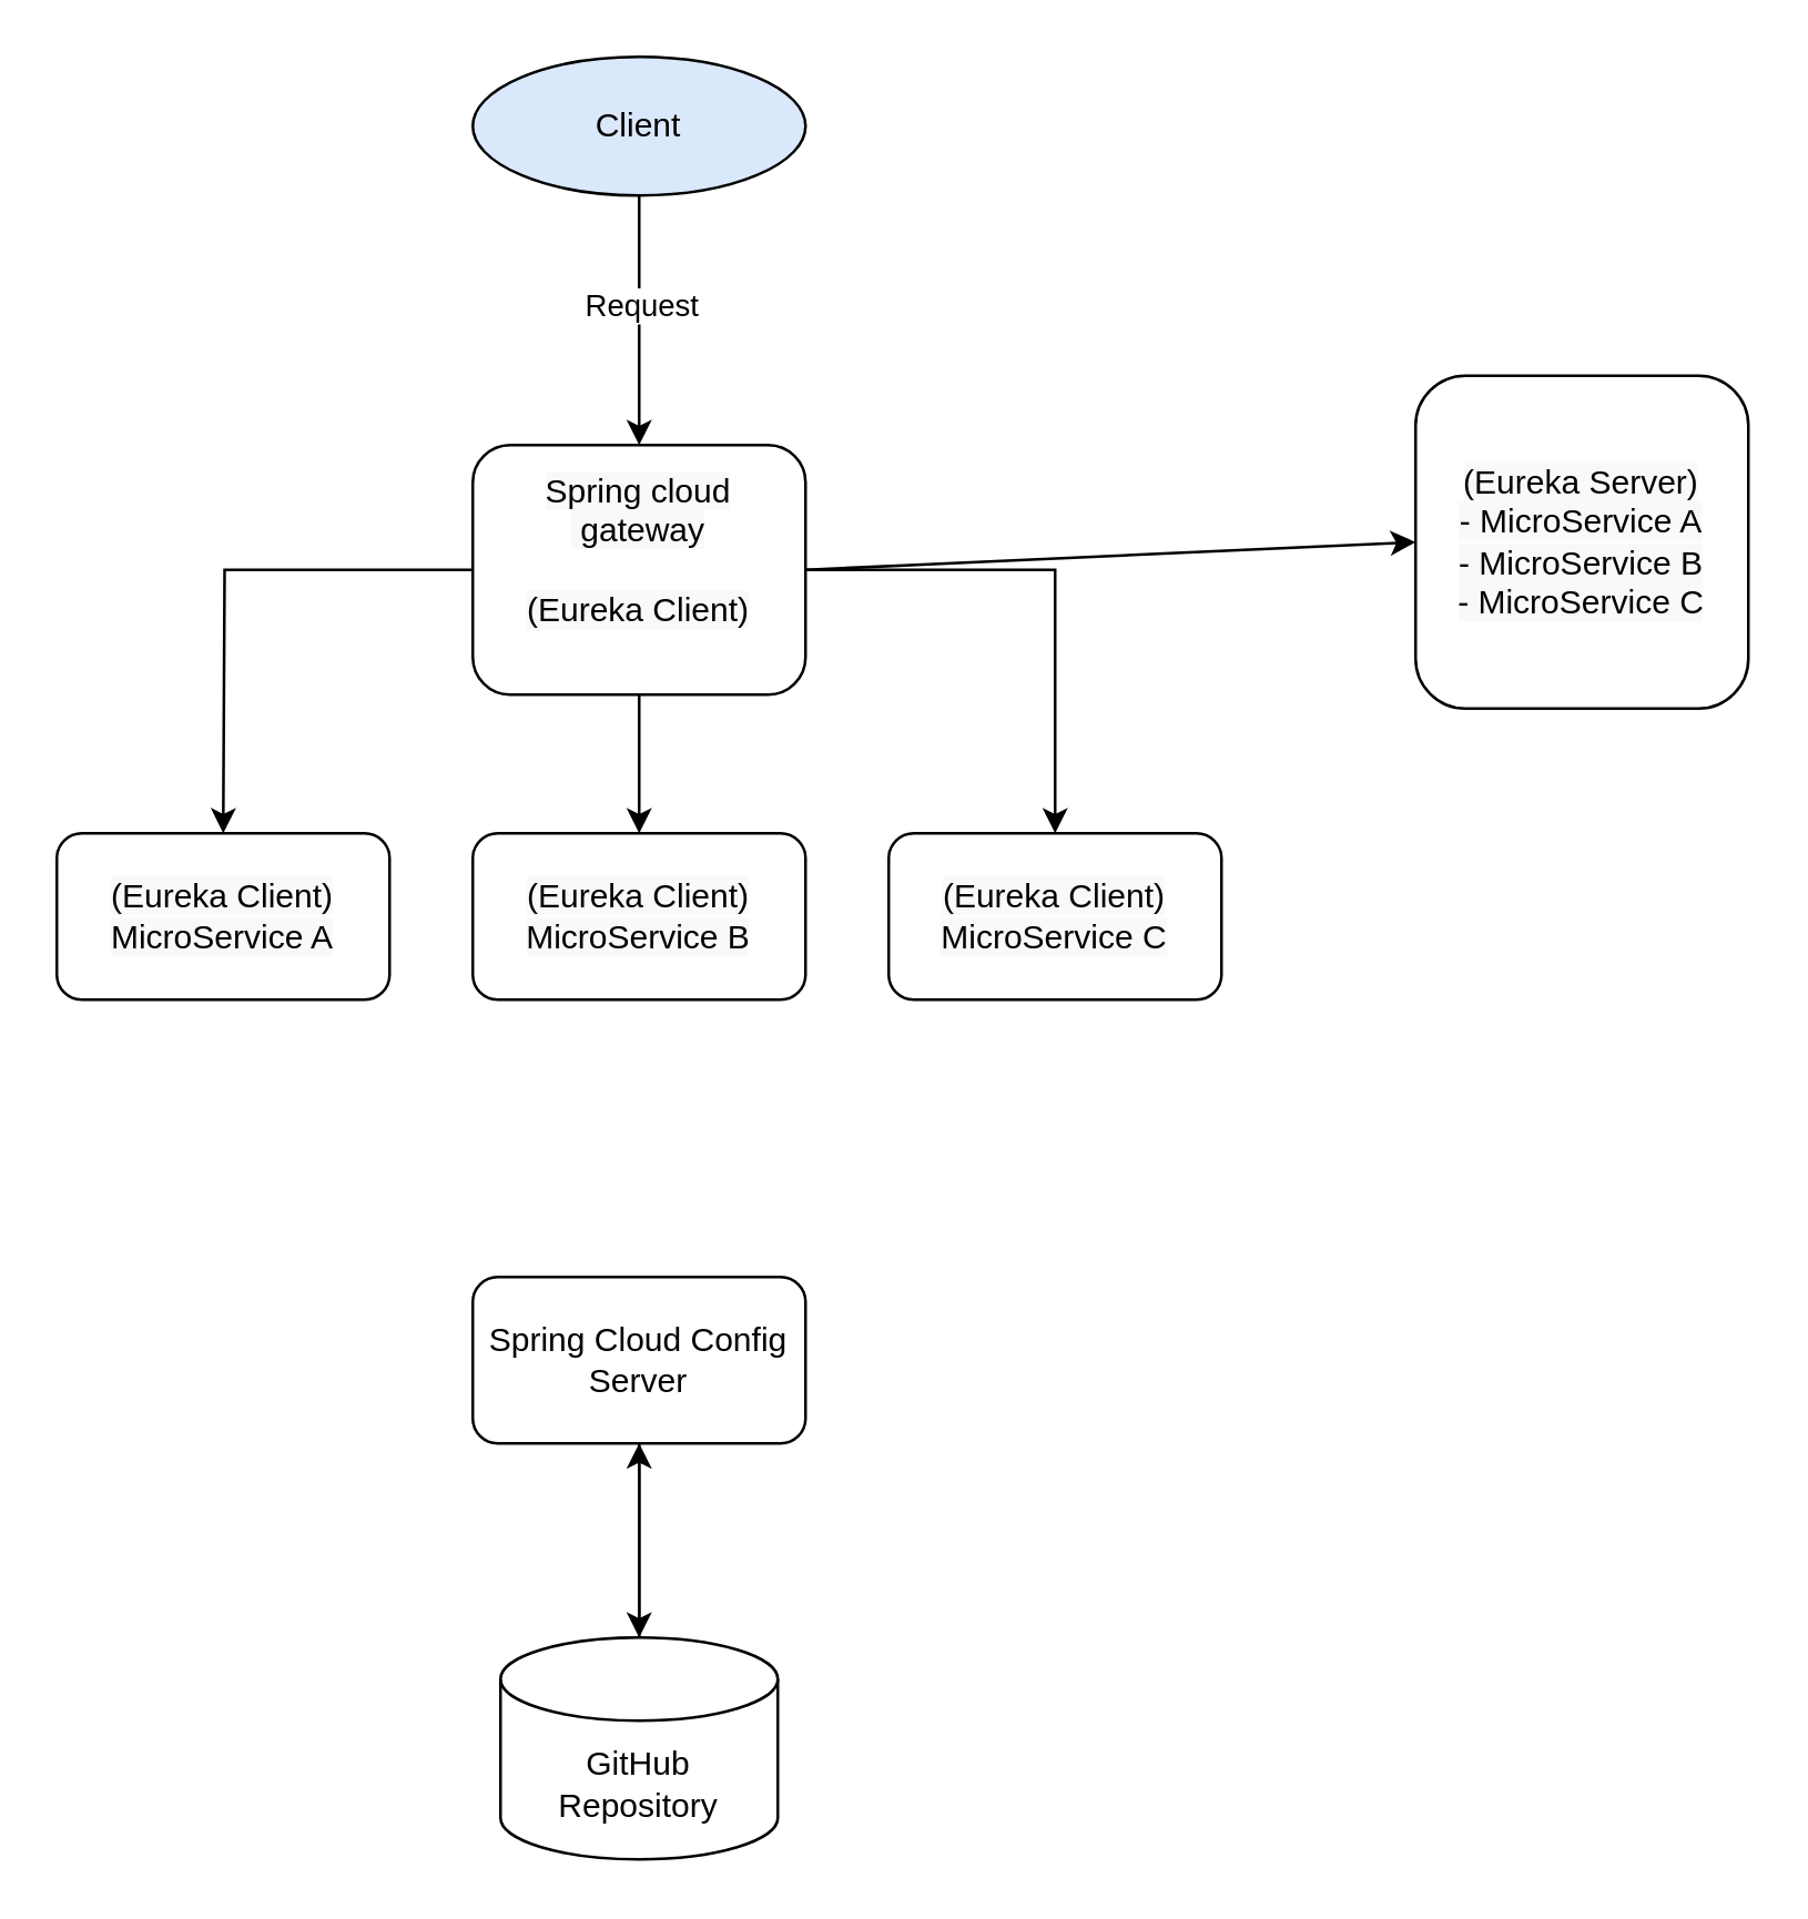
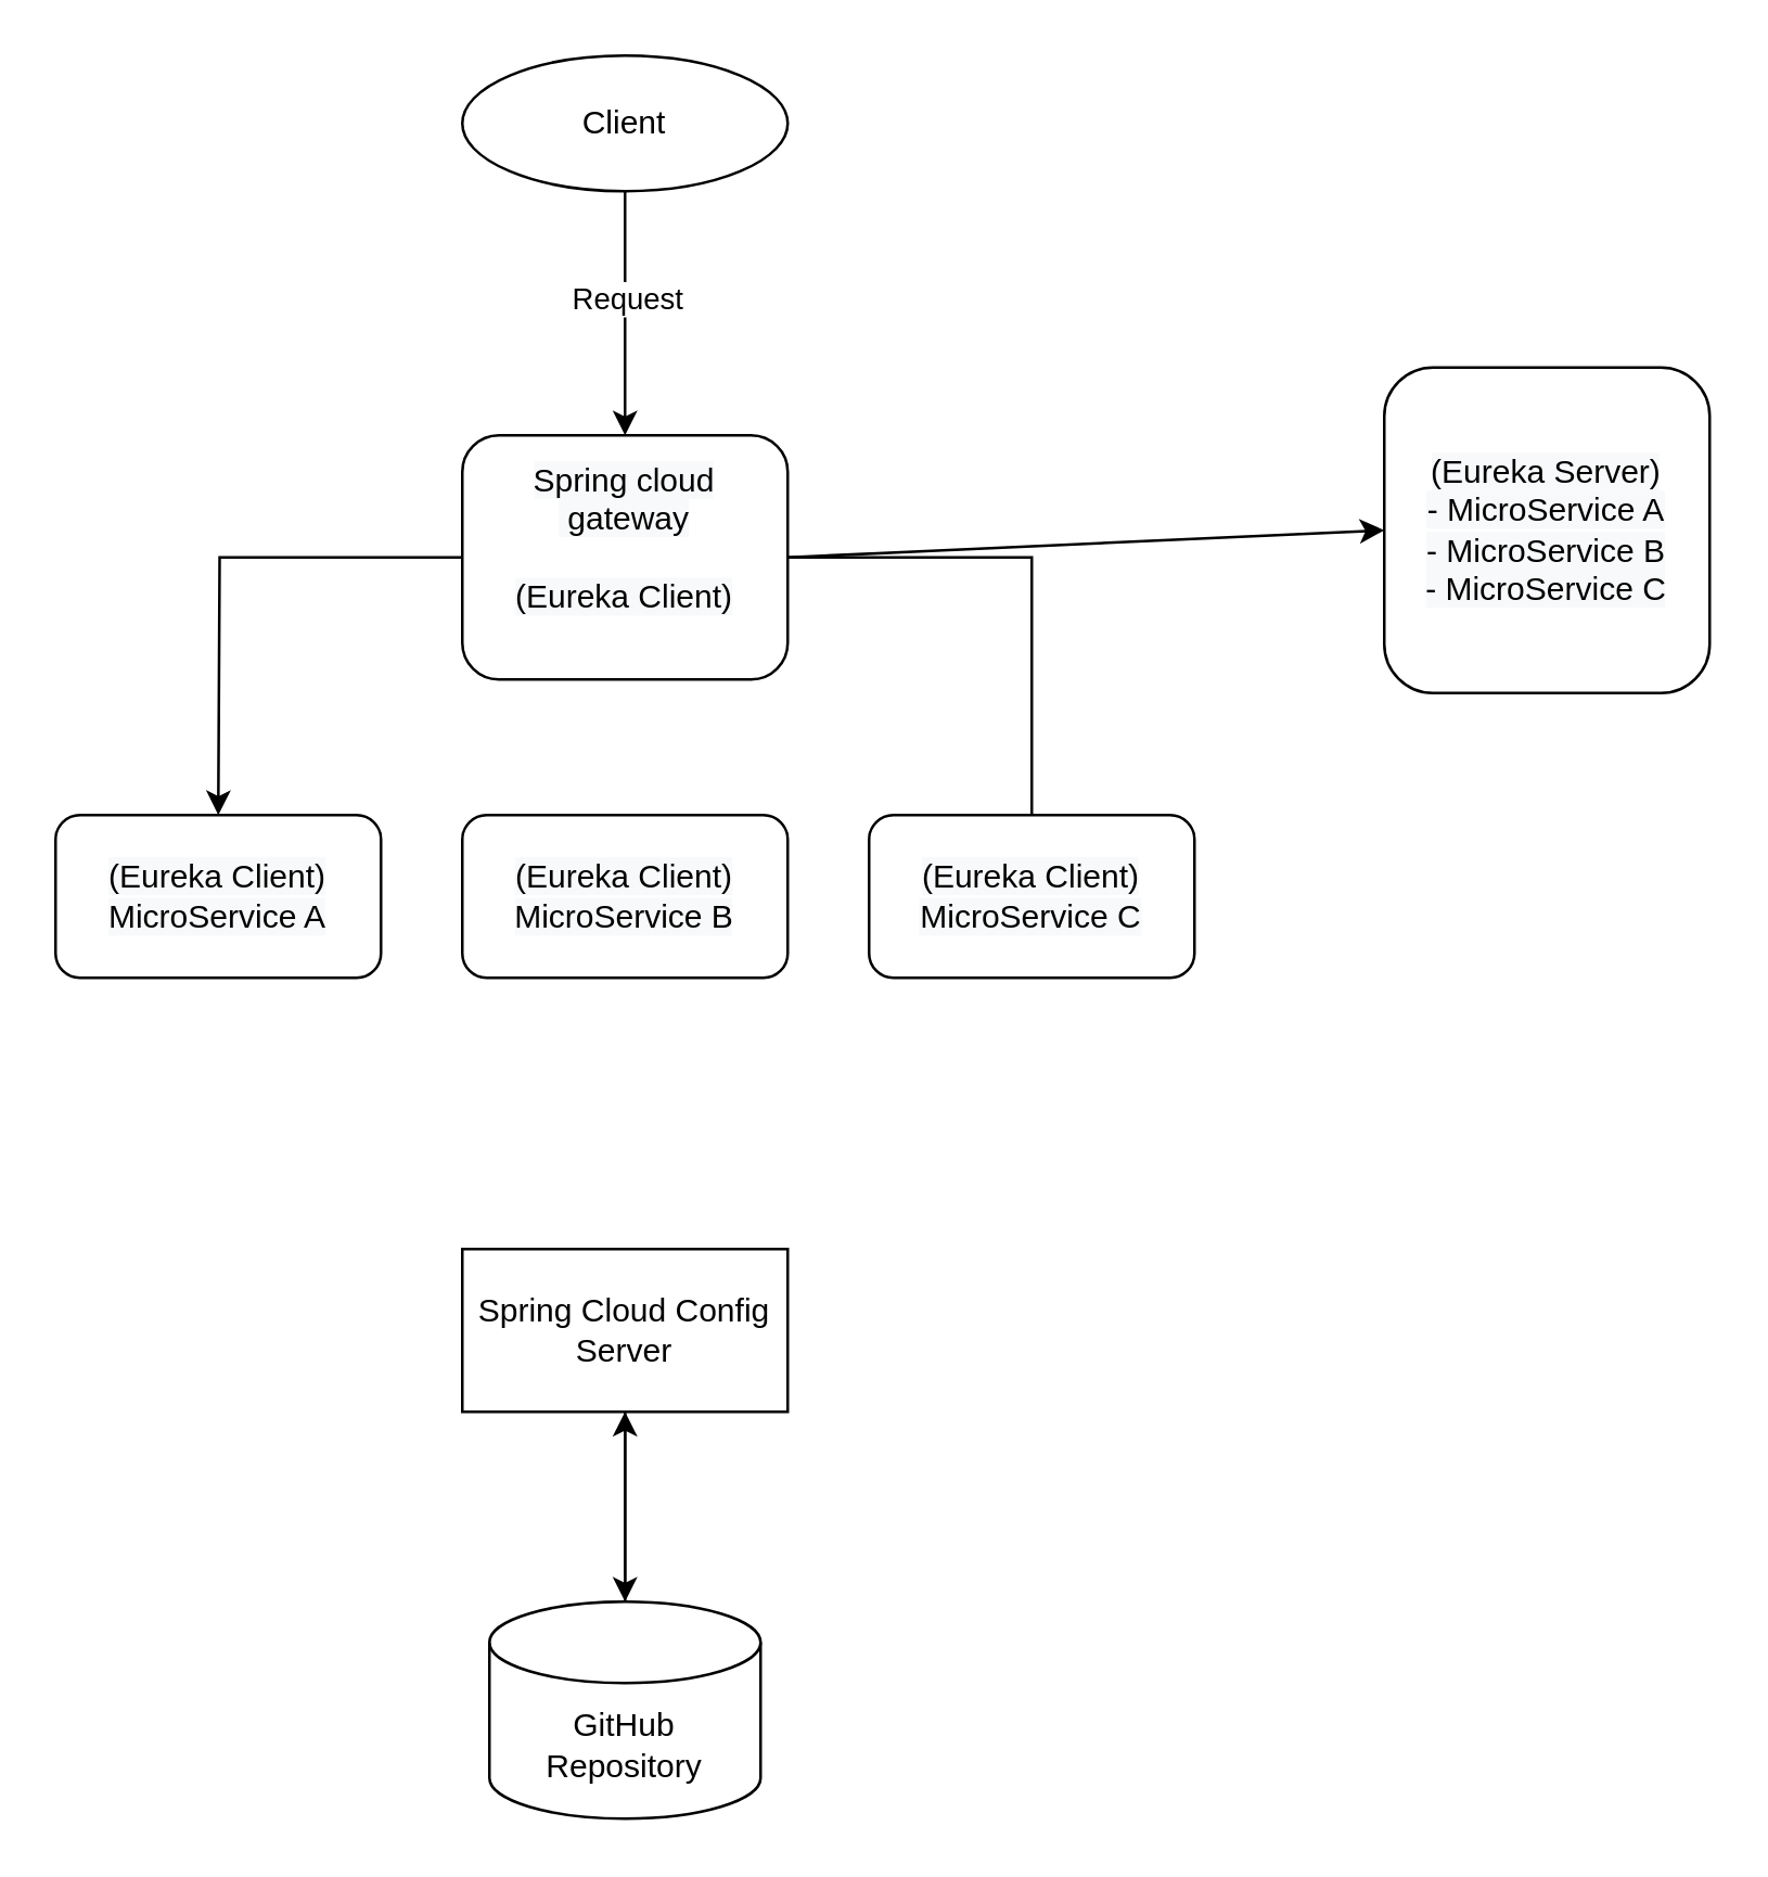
- <mxCell id="14" value="Client" style="ellipse;whiteSpace=wrap;html=1;fillColor=#dae8fc;" parent="1" vertex="1"><mxGeometry x="170" y="20" width="120" height="50" as="geometry" /></mxCell>
+ <mxCell id="14" value="Client" style="ellipse;whiteSpace=wrap;html=1;" parent="1" vertex="1"><mxGeometry x="170" y="20" width="120" height="50" as="geometry" /></mxCell>
- <mxCell id="8" value="" style="edgeStyle=orthogonalEdgeStyle;rounded=0;orthogonalLoop=1;jettySize=auto;html=1;" parent="1" source="10" target="5" edge="1"><mxGeometry relative="1" as="geometry" /></mxCell>
- <mxCell id="7" value="" style="edgeStyle=orthogonalEdgeStyle;rounded=0;orthogonalLoop=1;jettySize=auto;html=1;entryX=0.5;entryY=0;entryDx=0;entryDy=0;" parent="1" source="10" target="4" edge="1"><mxGeometry relative="1" as="geometry" /></mxCell>
+ <mxCell id="7" value="" style="edgeStyle=orthogonalEdgeStyle;rounded=0;orthogonalLoop=1;jettySize=auto;html=1;entryX=0.5;entryY=0;entryDx=0;entryDy=0;endArrow=none;" parent="1" source="10" target="4" edge="1"><mxGeometry relative="1" as="geometry" /></mxCell>
- <mxCell id="3" value="Spring Cloud Config&lt;br&gt;Server" style="rounded=1;whiteSpace=wrap;html=1;" parent="1" vertex="1"><mxGeometry x="170" y="460" width="120" height="60" as="geometry" /></mxCell>
+ <mxCell id="3" value="Spring Cloud Config&lt;br&gt;Server" style="whiteSpace=wrap;html=1;rounded=0;" parent="1" vertex="1"><mxGeometry x="170" y="460" width="120" height="60" as="geometry" /></mxCell>
